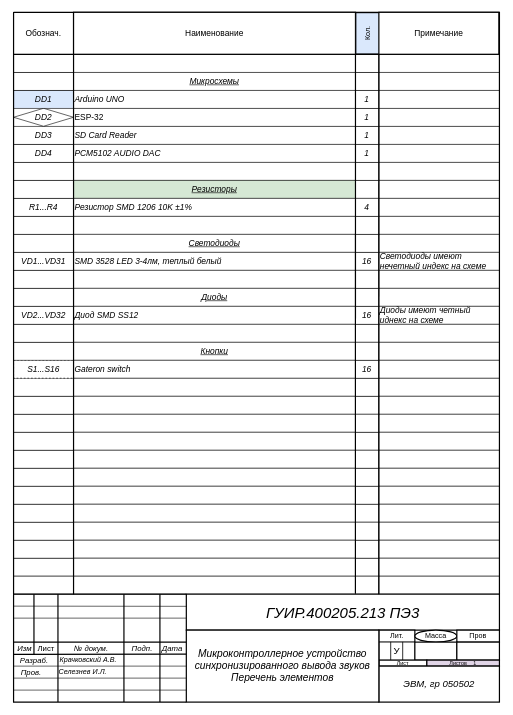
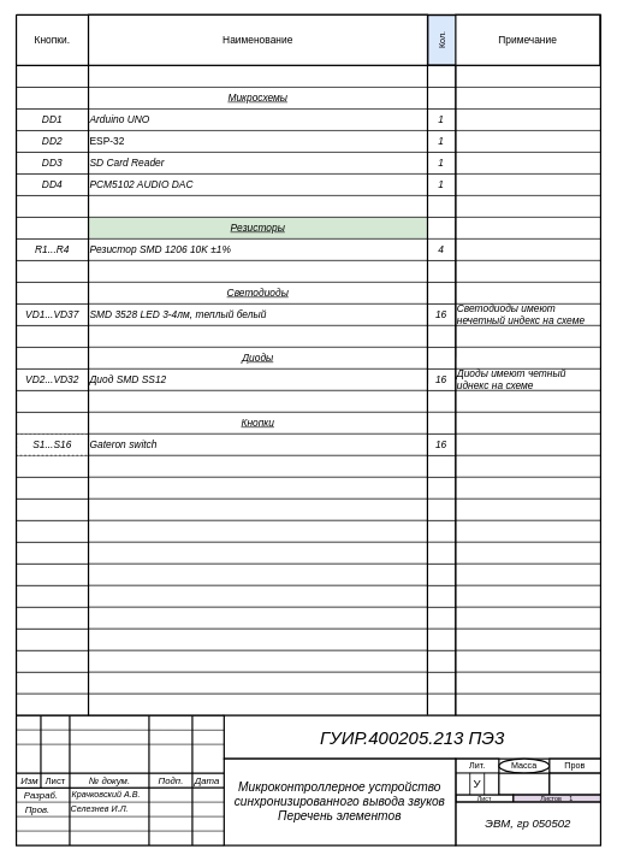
- <mxCell id="92" value="&lt;font style=&quot;font-size: 14px;&quot;&gt;Обознач.&lt;br&gt;&lt;/font&gt;" style="rounded=0;whiteSpace=wrap;html=1;strokeWidth=1;" parent="1" vertex="1"><mxGeometry x="22" y="20" width="100" height="70" as="geometry" /></mxCell>
+ <mxCell id="92" value="&lt;font style=&quot;font-size: 14px;&quot;&gt;Кнопки.&lt;br&gt;&lt;/font&gt;" style="rounded=0;whiteSpace=wrap;html=1;strokeWidth=1;" parent="1" vertex="1"><mxGeometry x="22" y="20" width="100" height="70" as="geometry" /></mxCell>
- <mxCell id="119" value="&lt;font style=&quot;font-size: 14px;&quot;&gt;&lt;i&gt;DD1&lt;/i&gt;&lt;/font&gt;" style="rounded=0;whiteSpace=wrap;html=1;strokeWidth=1;fillColor=#dae8fc;" parent="1" vertex="1"><mxGeometry x="22" y="150" width="100" height="30" as="geometry" /></mxCell>
+ <mxCell id="119" value="&lt;font style=&quot;font-size: 14px;&quot;&gt;&lt;i&gt;DD1&lt;/i&gt;&lt;/font&gt;" style="rounded=0;whiteSpace=wrap;html=1;strokeWidth=1;" parent="1" vertex="1"><mxGeometry x="22" y="150" width="100" height="30" as="geometry" /></mxCell>
- <mxCell id="118" value="&lt;font style=&quot;font-size: 14px;&quot;&gt;&lt;i&gt;DD2&lt;/i&gt;&lt;/font&gt;" style="rhombus;whiteSpace=wrap;html=1;strokeWidth=1;" parent="1" vertex="1"><mxGeometry x="22" y="180" width="100" height="30" as="geometry" /></mxCell>
+ <mxCell id="118" value="&lt;font style=&quot;font-size: 14px;&quot;&gt;&lt;i&gt;DD2&lt;/i&gt;&lt;/font&gt;" style="rounded=0;whiteSpace=wrap;html=1;strokeWidth=1;" parent="1" vertex="1"><mxGeometry x="22" y="180" width="100" height="30" as="geometry" /></mxCell>
- <mxCell id="110" value="&lt;i&gt;&lt;font style=&quot;font-size: 14px;&quot;&gt;VD1...VD31&lt;/font&gt;&lt;/i&gt;" style="rounded=0;whiteSpace=wrap;html=1;strokeWidth=1;" parent="1" vertex="1"><mxGeometry x="22" y="420" width="100" height="30" as="geometry" /></mxCell>
+ <mxCell id="110" value="&lt;i&gt;&lt;font style=&quot;font-size: 14px;&quot;&gt;VD1...VD37&lt;/font&gt;&lt;/i&gt;" style="rounded=0;whiteSpace=wrap;html=1;strokeWidth=1;" parent="1" vertex="1"><mxGeometry x="22" y="420" width="100" height="30" as="geometry" /></mxCell>
